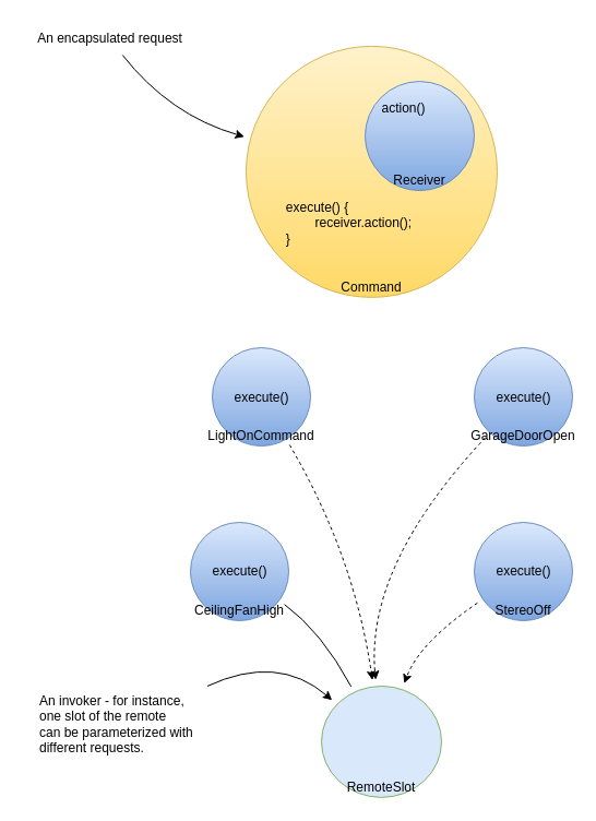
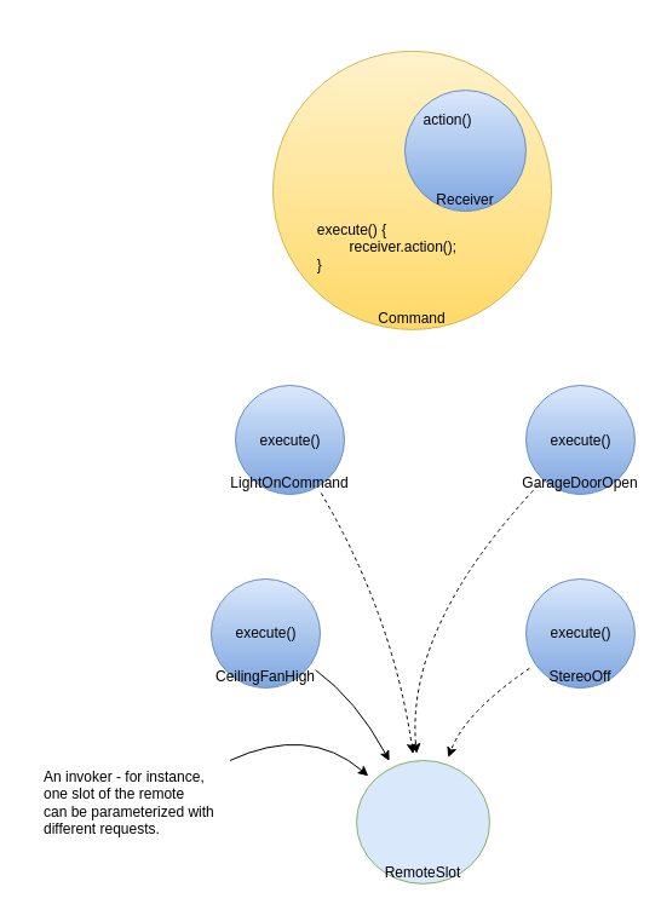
- <mxCell id="6" value="An encapsulated request" style="text;html=1;align=center;verticalAlign=middle;resizable=0;points=[];autosize=1;strokeColor=none;fillColor=none;" parent="1" vertex="1"><mxGeometry x="20" y="20" width="160" height="30" as="geometry" /></mxCell>
- <mxCell id="7" value="" style="endArrow=classic;html=1;curved=1;targetPerimeterSpacing=6;" parent="1" source="6" target="2" edge="1"><mxGeometry width="50" height="50" relative="1" as="geometry"><mxPoint x="105" y="125" as="sourcePoint" /><mxPoint x="185" y="115" as="targetPoint" /><Array as="points"><mxPoint x="155" y="105" /></Array></mxGeometry></mxCell>
- <mxCell id="19" value="" style="endArrow=none;html=1;curved=1;targetPerimeterSpacing=6;sourcePerimeterSpacing=6;" edge="1" parent="1" source="12" target="16"><mxGeometry width="50" height="50" relative="1" as="geometry"><mxPoint x="280.075" y="427.929" as="sourcePoint" /><mxPoint x="360.778" y="642.52" as="targetPoint" /><Array as="points"><mxPoint x="294" y="578" /></Array></mxGeometry></mxCell>
+ <mxCell id="19" value="" style="endArrow=classic;html=1;curved=1;targetPerimeterSpacing=6;sourcePerimeterSpacing=6;" edge="1" parent="1" source="12" target="16"><mxGeometry width="50" height="50" relative="1" as="geometry"><mxPoint x="280.075" y="427.929" as="sourcePoint" /><mxPoint x="360.778" y="642.52" as="targetPoint" /><Array as="points"><mxPoint x="294" y="578" /></Array></mxGeometry></mxCell>
